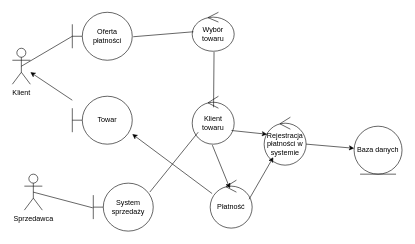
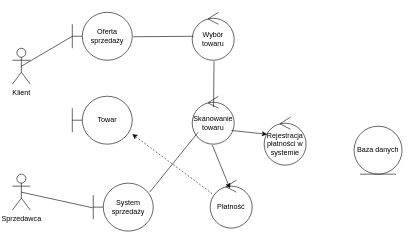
- <mxCell id="7" value="Wybór towaru" style="ellipse;shape=umlControl;whiteSpace=wrap;html=1;" vertex="1" parent="1"><mxGeometry x="320" y="20" width="70" height="65" as="geometry" /></mxCell>
+ <mxCell id="7" value="Wybór towaru" style="ellipse;shape=umlControl;whiteSpace=wrap;html=1;" vertex="1" parent="1"><mxGeometry x="320" y="20" width="70" height="80" as="geometry" /></mxCell>
- <mxCell id="4" value="Oferta płatności" style="shape=umlBoundary;whiteSpace=wrap;html=1;" vertex="1" parent="1"><mxGeometry x="120" y="20" width="100" height="80" as="geometry" /></mxCell>
+ <mxCell id="4" value="Oferta sprzedaży" style="shape=umlBoundary;whiteSpace=wrap;html=1;" vertex="1" parent="1"><mxGeometry x="120" y="20" width="100" height="80" as="geometry" /></mxCell>
- <mxCell id="20" value="" style="endArrow=classic;html=1;rounded=0;" edge="1" parent="1" source="10" target="2"><mxGeometry width="50" height="50" relative="1" as="geometry"><mxPoint x="340" y="230" as="sourcePoint" /><mxPoint x="390" y="180" as="targetPoint" /></mxGeometry></mxCell>
- <mxCell id="8" value="Klient towaru" style="ellipse;shape=umlControl;whiteSpace=wrap;html=1;" vertex="1" parent="1"><mxGeometry x="320" y="160" width="70" height="80" as="geometry" /></mxCell>
+ <mxCell id="8" value="Skanowanie towaru" style="ellipse;shape=umlControl;whiteSpace=wrap;html=1;" vertex="1" parent="1"><mxGeometry x="320" y="160" width="70" height="80" as="geometry" /></mxCell>
- <mxCell id="14" value="" style="endArrow=classic;html=1;rounded=0;exitX=0.914;exitY=0.555;exitDx=0;exitDy=0;exitPerimeter=0;" edge="1" parent="1" source="15" target="6"><mxGeometry width="50" height="50" relative="1" as="geometry"><mxPoint x="540" y="110" as="sourcePoint" /><mxPoint x="510" y="280" as="targetPoint" /></mxGeometry></mxCell>
- <mxCell id="19" value="" style="endArrow=classic;html=1;rounded=0;entryX=1;entryY=0.79;entryDx=0;entryDy=0;entryPerimeter=0;exitX=0.046;exitY=0.28;exitDx=0;exitDy=0;exitPerimeter=0;" edge="1" parent="1" source="9" target="10"><mxGeometry width="50" height="50" relative="1" as="geometry"><mxPoint x="340" y="230" as="sourcePoint" /><mxPoint x="390" y="180" as="targetPoint" /></mxGeometry></mxCell>
+ <mxCell id="19" value="" style="endArrow=classic;html=1;rounded=0;entryX=1;entryY=0.79;entryDx=0;entryDy=0;entryPerimeter=0;exitX=0.046;exitY=0.28;exitDx=0;exitDy=0;exitPerimeter=0;dashed=1;" edge="1" parent="1" source="9" target="10"><mxGeometry width="50" height="50" relative="1" as="geometry"><mxPoint x="340" y="230" as="sourcePoint" /><mxPoint x="390" y="180" as="targetPoint" /></mxGeometry></mxCell>
- <mxCell id="17" value="" style="endArrow=classic;html=1;rounded=0;entryX=0.217;entryY=0.835;entryDx=0;entryDy=0;entryPerimeter=0;exitX=0.926;exitY=0.4;exitDx=0;exitDy=0;exitPerimeter=0;" edge="1" parent="1" source="9" target="15"><mxGeometry width="50" height="50" relative="1" as="geometry"><mxPoint x="340" y="230" as="sourcePoint" /><mxPoint x="390" y="180" as="targetPoint" /></mxGeometry></mxCell>
- <mxCell id="3" value="Sprzedawca" style="shape=umlActor;verticalLabelPosition=bottom;verticalAlign=top;html=1;outlineConnect=0;" vertex="1" parent="1"><mxGeometry x="40" y="290" width="30" height="60" as="geometry" /></mxCell>
+ <mxCell id="3" value="Sprzedawca" style="shape=umlActor;verticalLabelPosition=bottom;verticalAlign=top;html=1;outlineConnect=0;" vertex="1" parent="1"><mxGeometry x="20" y="290" width="30" height="60" as="geometry" /></mxCell>
